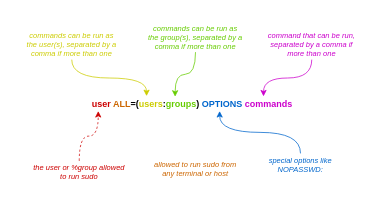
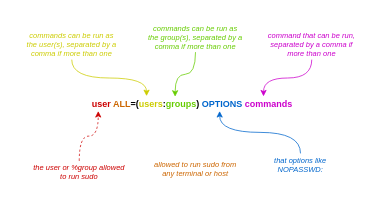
- <mxCell id="9" value="&lt;font color=&quot;#0066cc&quot; style=&quot;font-size: 10px;&quot;&gt;special options like NOPASSWD:&lt;/font&gt;" style="text;html=1;strokeColor=none;fillColor=none;align=center;verticalAlign=middle;whiteSpace=wrap;rounded=0;fontSize=10;fontStyle=2" vertex="1" parent="1"><mxGeometry x="335" y="204" width="130" height="30" as="geometry" /></mxCell>
+ <mxCell id="9" value="&lt;font color=&quot;#0066cc&quot; style=&quot;font-size: 10px;&quot;&gt;that options like NOPASSWD:&lt;/font&gt;" style="text;html=1;strokeColor=none;fillColor=none;align=center;verticalAlign=middle;whiteSpace=wrap;rounded=0;fontSize=10;fontStyle=2" vertex="1" parent="1"><mxGeometry x="335" y="204" width="130" height="30" as="geometry" /></mxCell>
